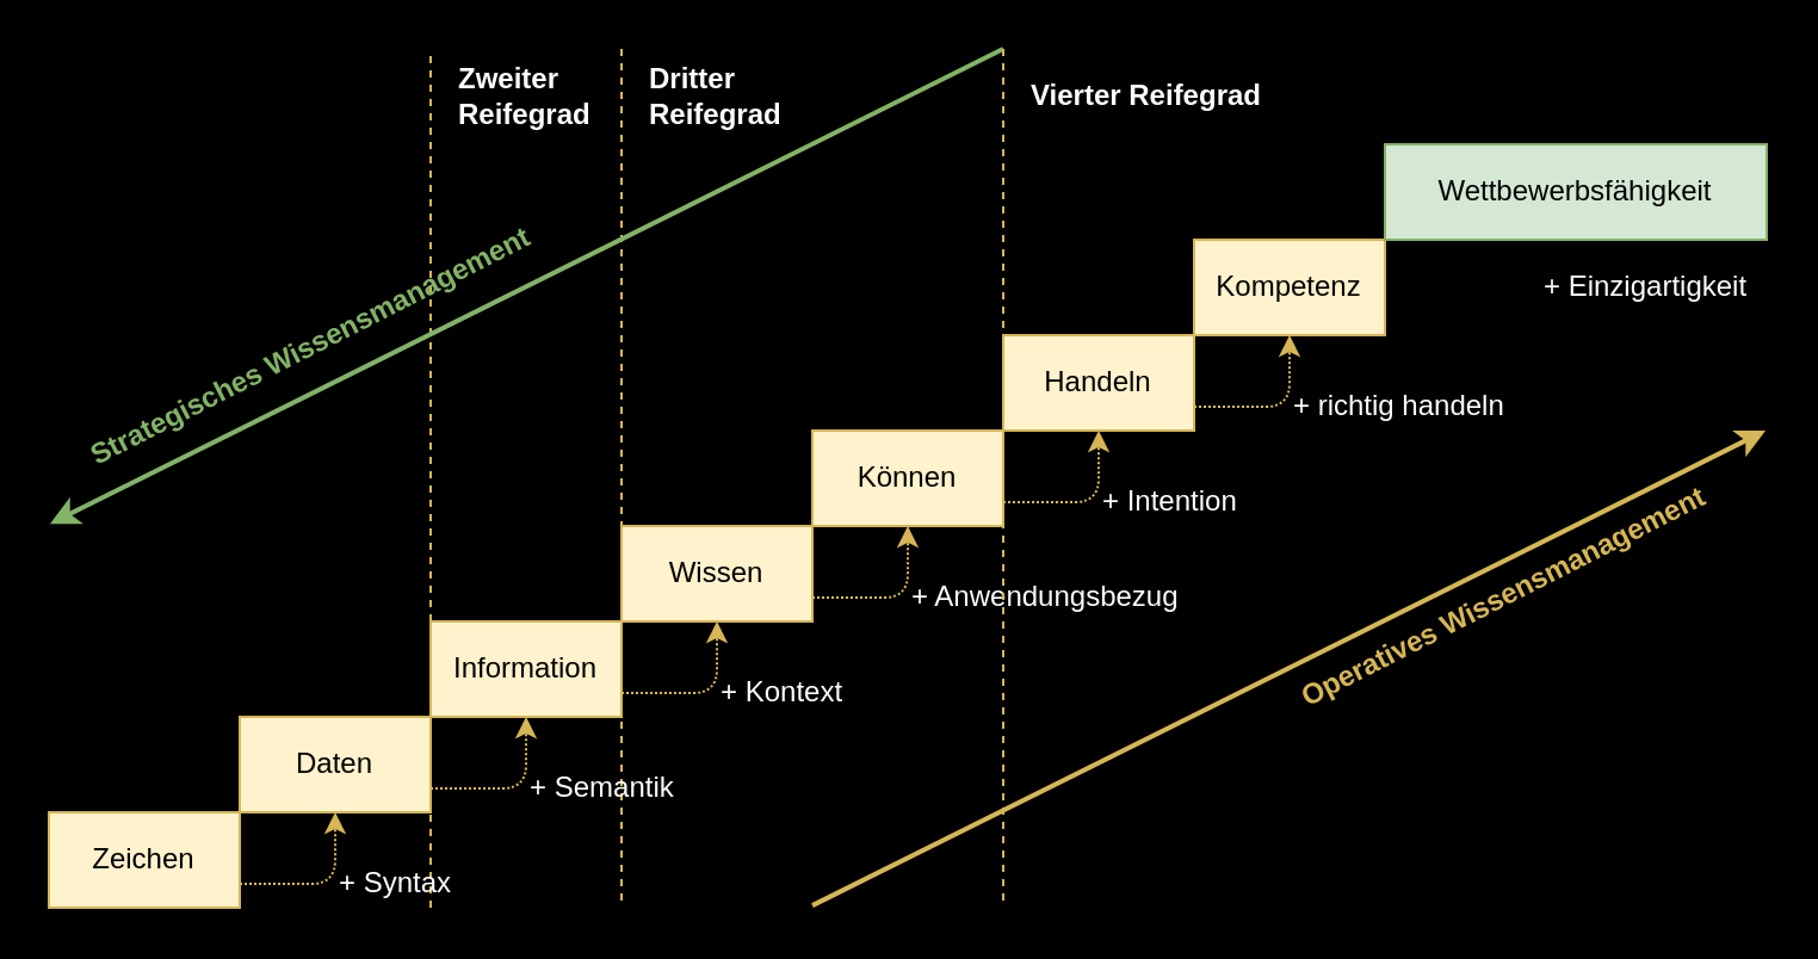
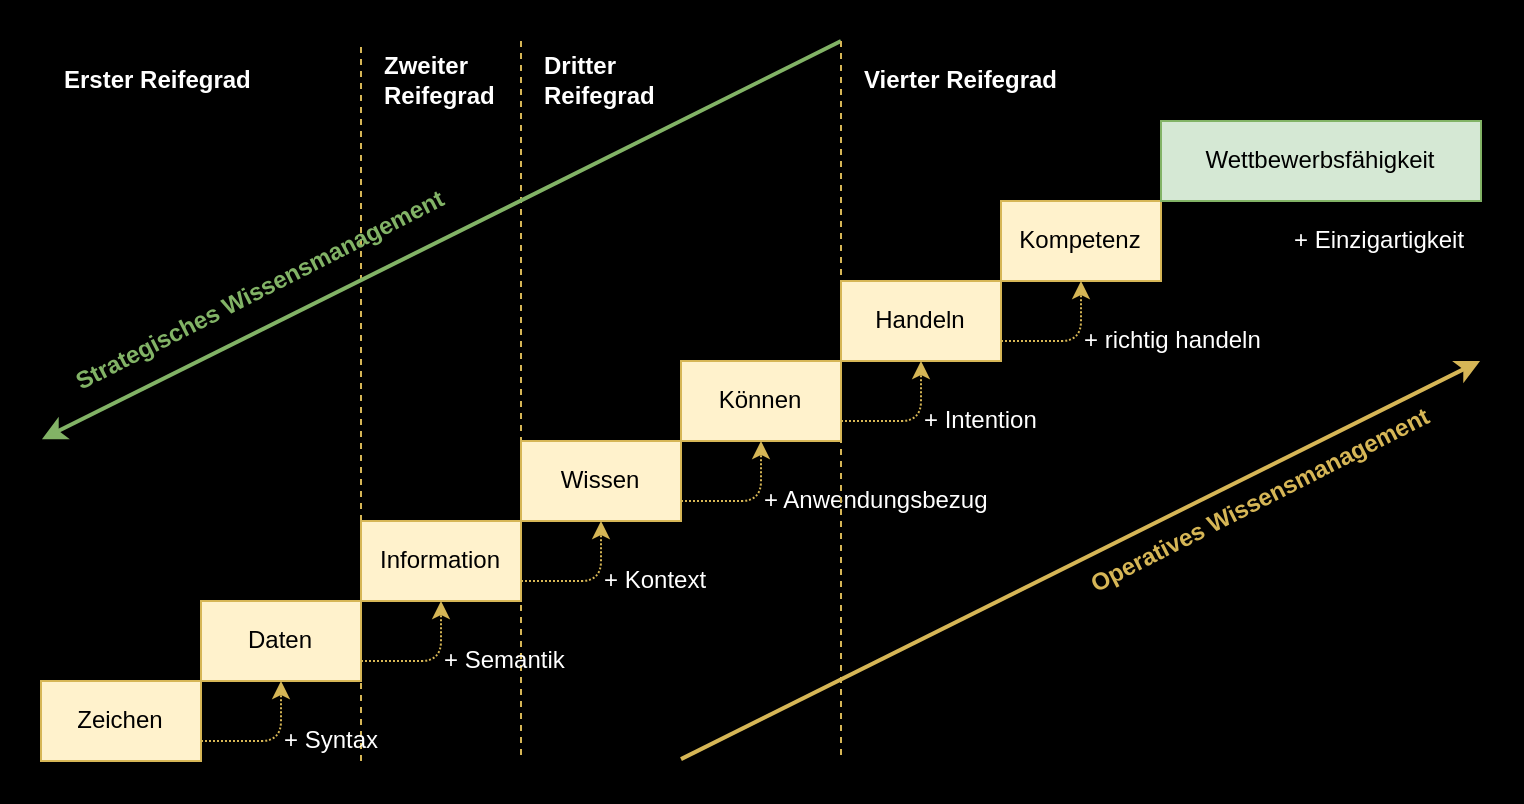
+ <mxCell id="29" value="Erster Reifegrad" style="text;html=1;strokeColor=none;fillColor=none;align=left;verticalAlign=middle;whiteSpace=wrap;rounded=0;shadow=0;glass=1;sketch=1;fontStyle=1;fontColor=#FFFFFF;" parent="1" vertex="1"><mxGeometry x="30" y="20" width="100" height="40" as="geometry" /></mxCell>
